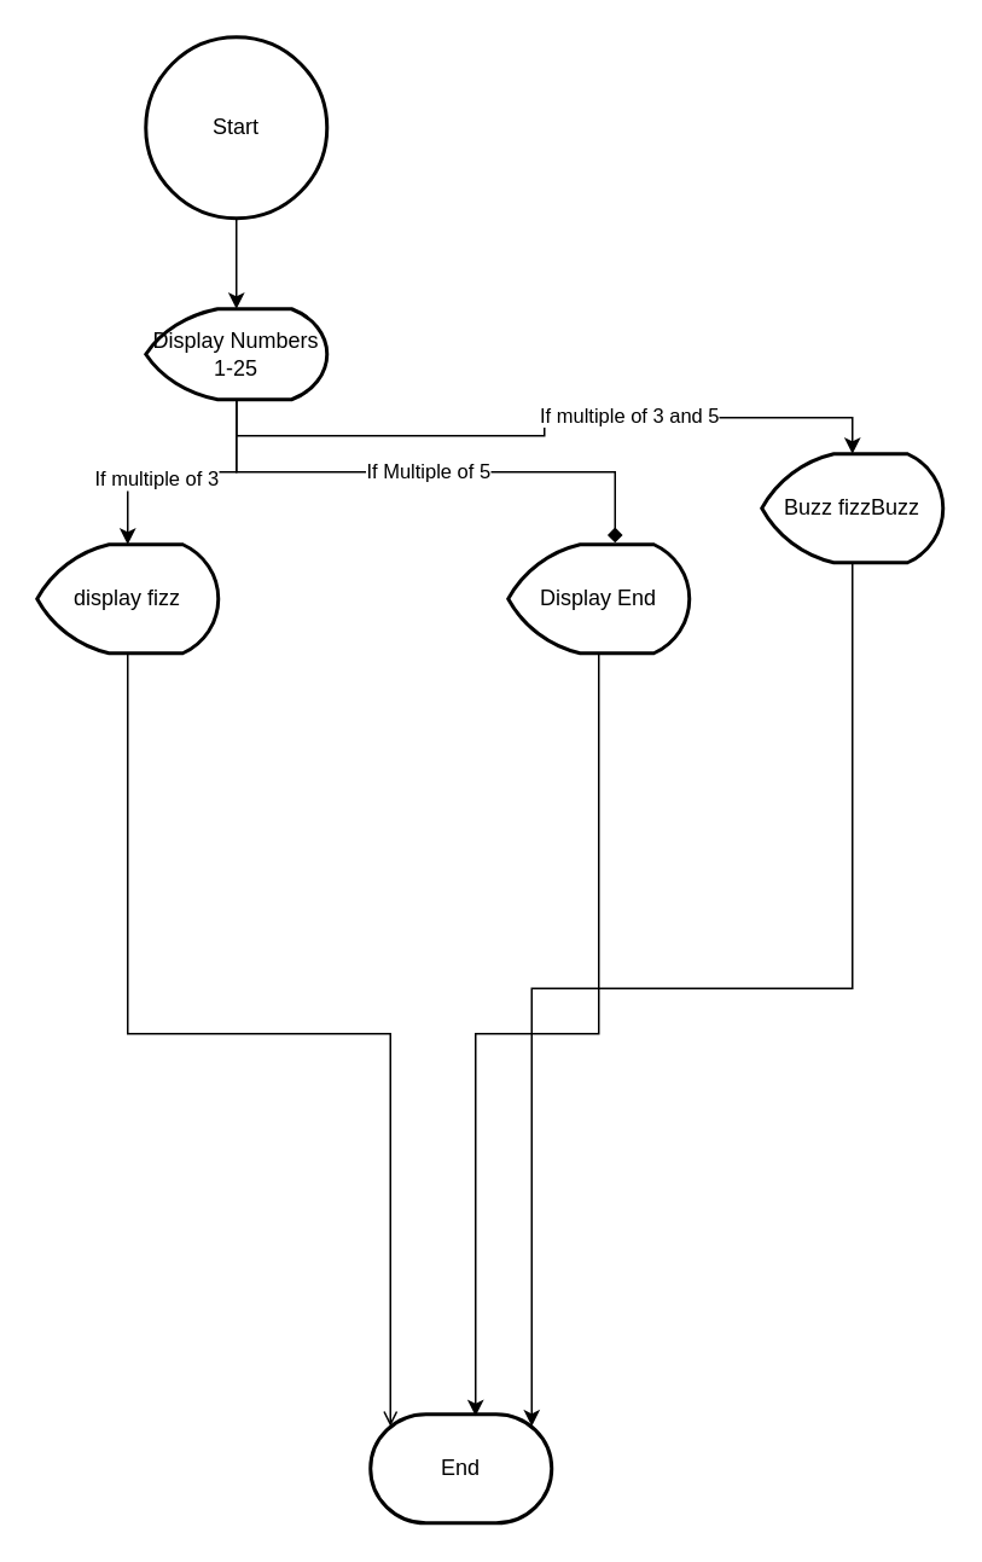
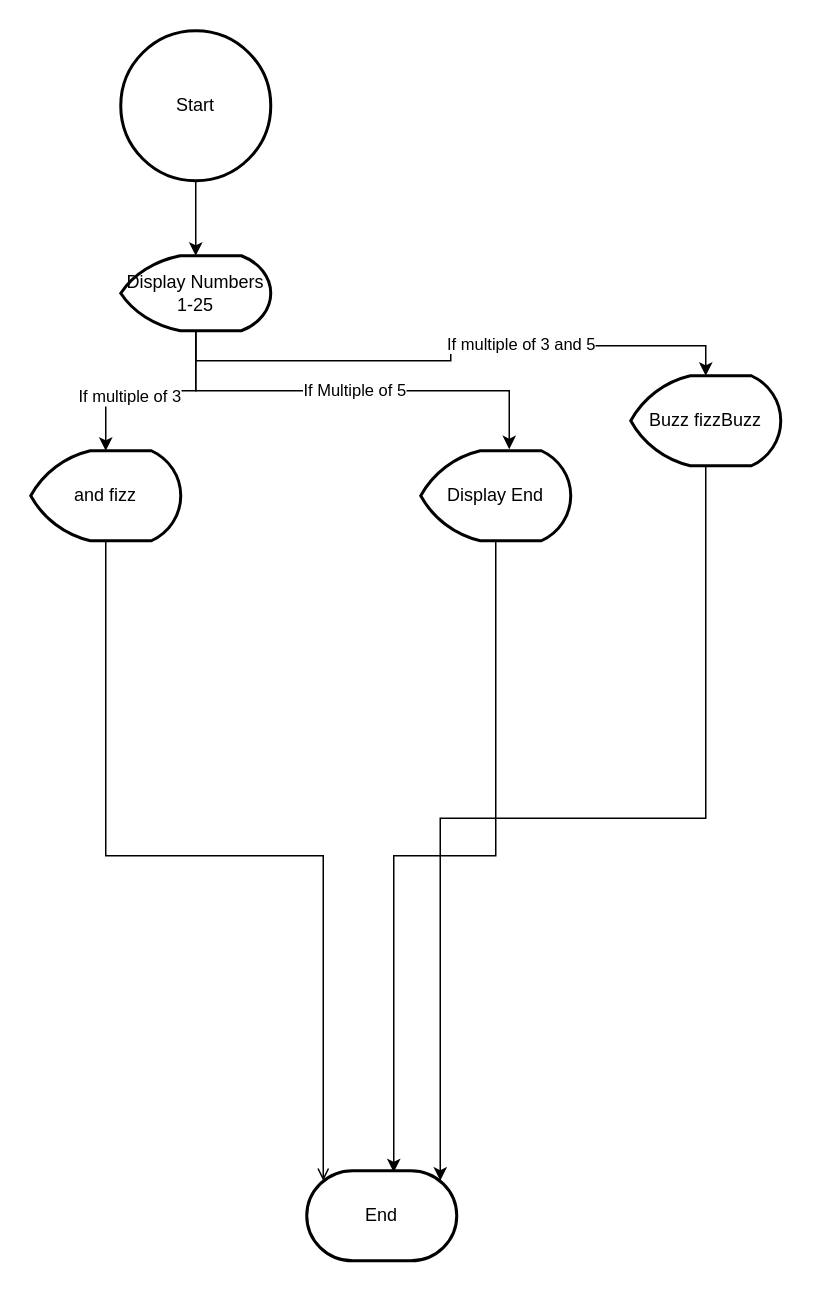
- <mxCell id="7" style="edgeStyle=orthogonalEdgeStyle;rounded=0;orthogonalLoop=1;jettySize=auto;html=1;exitX=0.5;exitY=1;exitDx=0;exitDy=0;exitPerimeter=0;entryX=0.59;entryY=-0.017;entryDx=0;entryDy=0;entryPerimeter=0;endArrow=diamond;" edge="1" parent="1" source="11" target="14"><mxGeometry relative="1" as="geometry"><mxPoint x="410" y="300" as="targetPoint" /></mxGeometry></mxCell>
+ <mxCell id="7" style="edgeStyle=orthogonalEdgeStyle;rounded=0;orthogonalLoop=1;jettySize=auto;html=1;exitX=0.5;exitY=1;exitDx=0;exitDy=0;exitPerimeter=0;entryX=0.59;entryY=-0.017;entryDx=0;entryDy=0;entryPerimeter=0;" edge="1" parent="1" source="11" target="14"><mxGeometry relative="1" as="geometry"><mxPoint x="410" y="300" as="targetPoint" /></mxGeometry></mxCell>
- <mxCell id="12" value="display fizz" style="strokeWidth=2;html=1;shape=mxgraph.flowchart.display;whiteSpace=wrap;" vertex="1" parent="1"><mxGeometry x="20" y="300" width="100" height="60" as="geometry" /></mxCell>
+ <mxCell id="12" value="and fizz" style="strokeWidth=2;html=1;shape=mxgraph.flowchart.display;whiteSpace=wrap;" vertex="1" parent="1"><mxGeometry x="20" y="300" width="100" height="60" as="geometry" /></mxCell>
